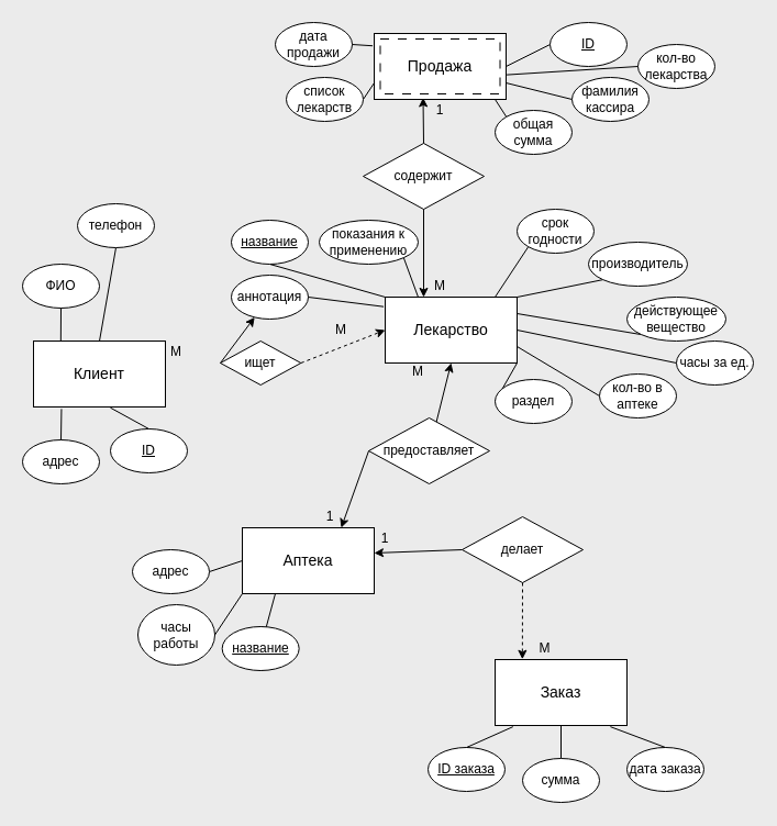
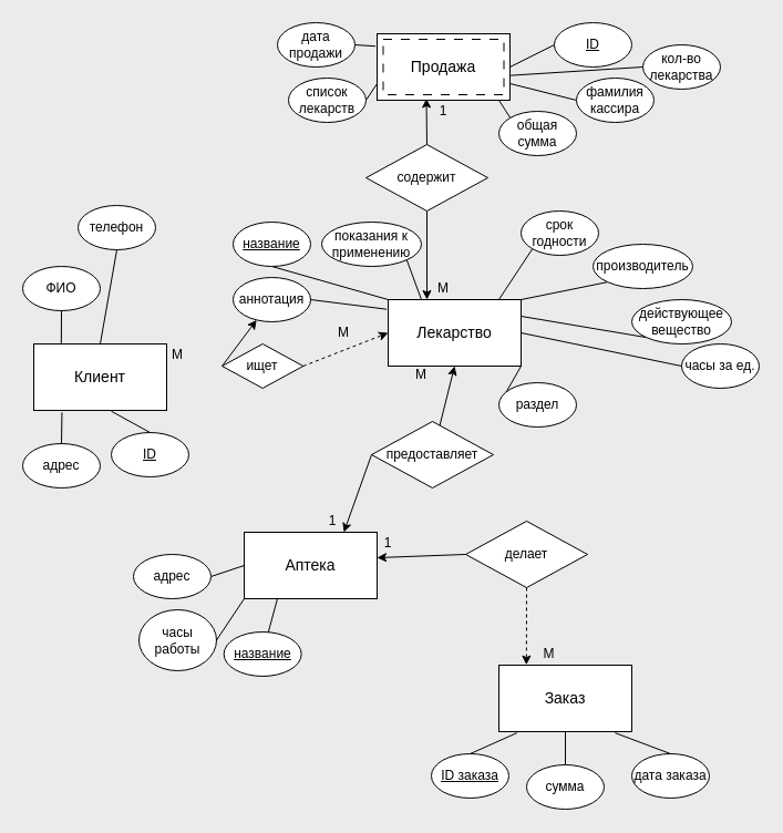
- <mxCell id="28" style="edgeStyle=none;rounded=0;orthogonalLoop=1;jettySize=auto;html=1;exitX=0;exitY=0.5;exitDx=0;exitDy=0;entryX=1;entryY=0.75;entryDx=0;entryDy=0;endArrow=none;endFill=0;" edge="1" parent="1" source="29" target="18"><mxGeometry relative="1" as="geometry" /></mxCell>
- <mxCell id="29" value="кол-во в аптеке" style="ellipse;whiteSpace=wrap;html=1;" vertex="1" parent="1"><mxGeometry x="545" y="340" width="70" height="40" as="geometry" /></mxCell>
